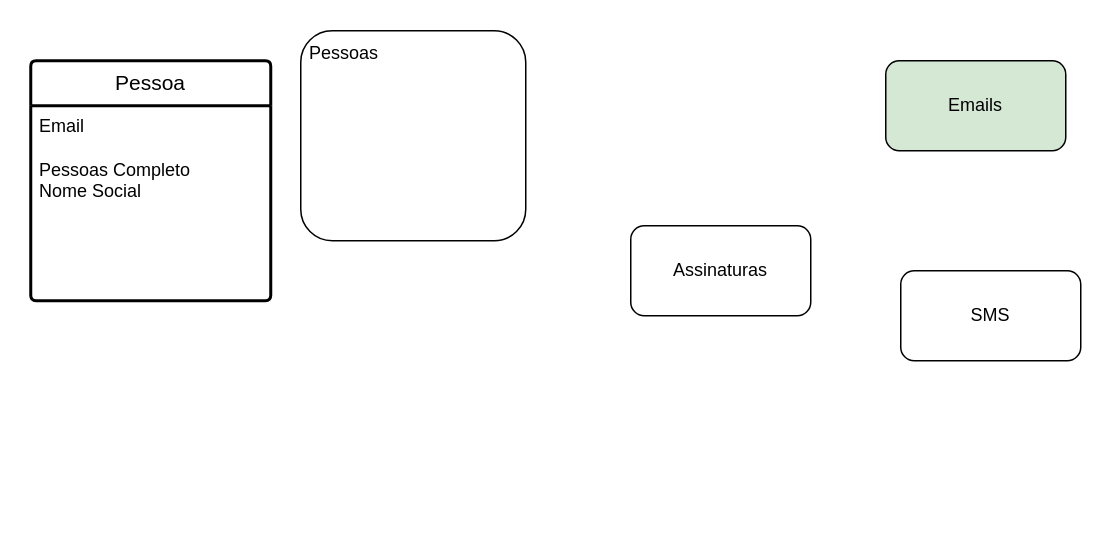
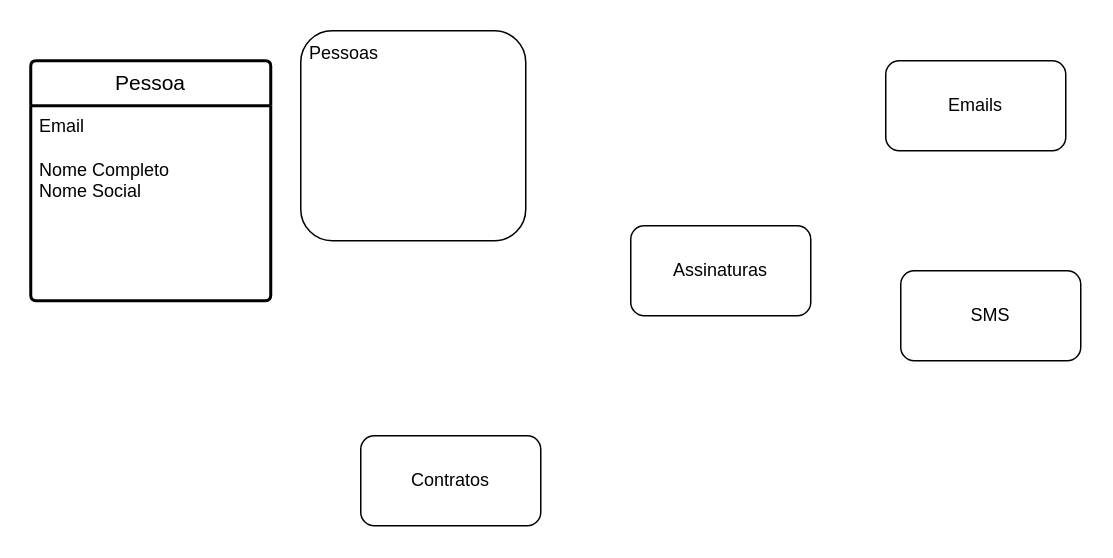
- <mxCell id="4" value="Emails" style="rounded=1;whiteSpace=wrap;html=1;fillColor=#d5e8d4;" parent="1" vertex="1"><mxGeometry x="590" y="40" width="120" height="60" as="geometry" /></mxCell>
+ <mxCell id="4" value="Emails" style="rounded=1;whiteSpace=wrap;html=1;" parent="1" vertex="1"><mxGeometry x="590" y="40" width="120" height="60" as="geometry" /></mxCell>
- <mxCell id="8" value="Email&lt;br&gt;&lt;br&gt;&lt;div&gt;&lt;span style=&quot;background-color: initial;&quot;&gt;Pessoas Completo&lt;/span&gt;&lt;/div&gt;&lt;div&gt;Nome Social&lt;/div&gt;" style="align=left;strokeColor=none;fillColor=none;spacingLeft=4;fontSize=12;verticalAlign=top;resizable=0;rotatable=0;part=1;html=1;" vertex="1" parent="7"><mxGeometry y="30" width="160" height="130" as="geometry" /></mxCell>
+ <mxCell id="8" value="Email&lt;br&gt;&lt;br&gt;&lt;div&gt;&lt;span style=&quot;background-color: initial;&quot;&gt;Nome Completo&lt;/span&gt;&lt;/div&gt;&lt;div&gt;Nome Social&lt;/div&gt;" style="align=left;strokeColor=none;fillColor=none;spacingLeft=4;fontSize=12;verticalAlign=top;resizable=0;rotatable=0;part=1;html=1;" vertex="1" parent="7"><mxGeometry y="30" width="160" height="130" as="geometry" /></mxCell>
+ <mxCell id="3" value="Contratos" style="rounded=1;whiteSpace=wrap;html=1;" parent="1" vertex="1"><mxGeometry x="240" y="290" width="120" height="60" as="geometry" /></mxCell>
